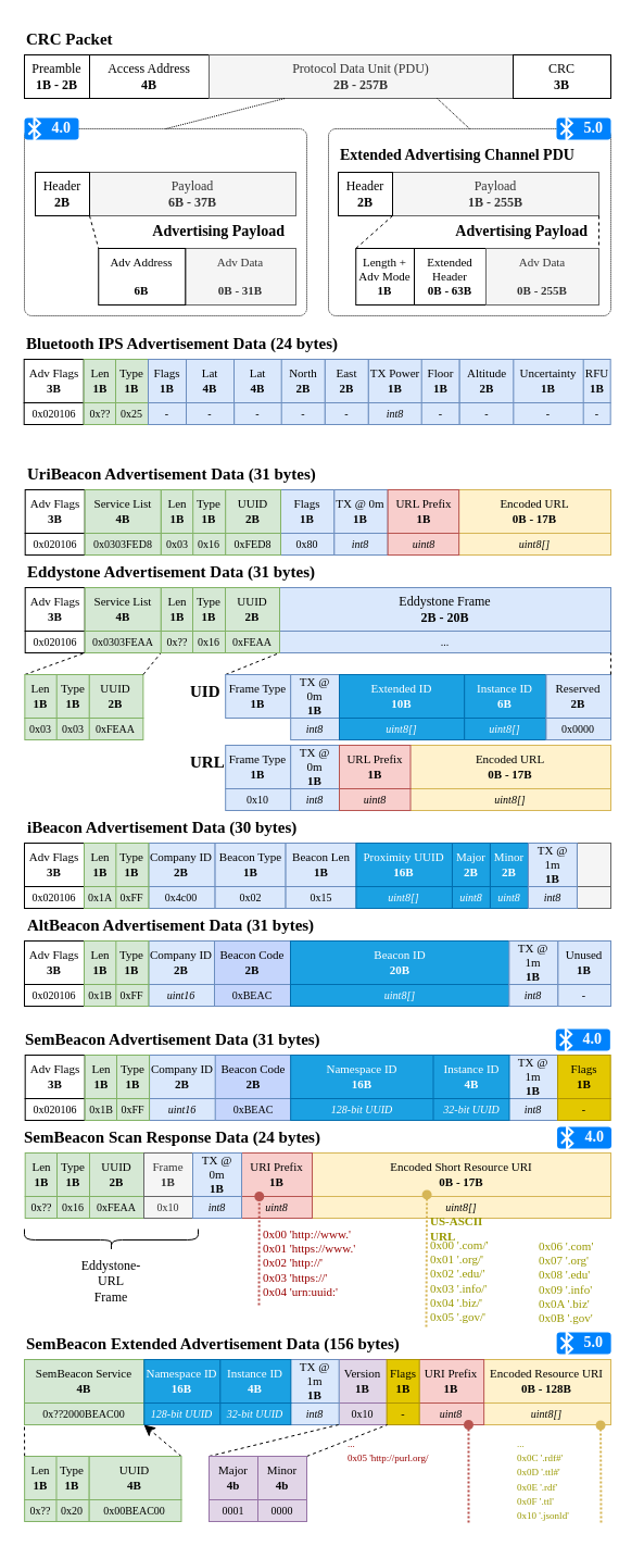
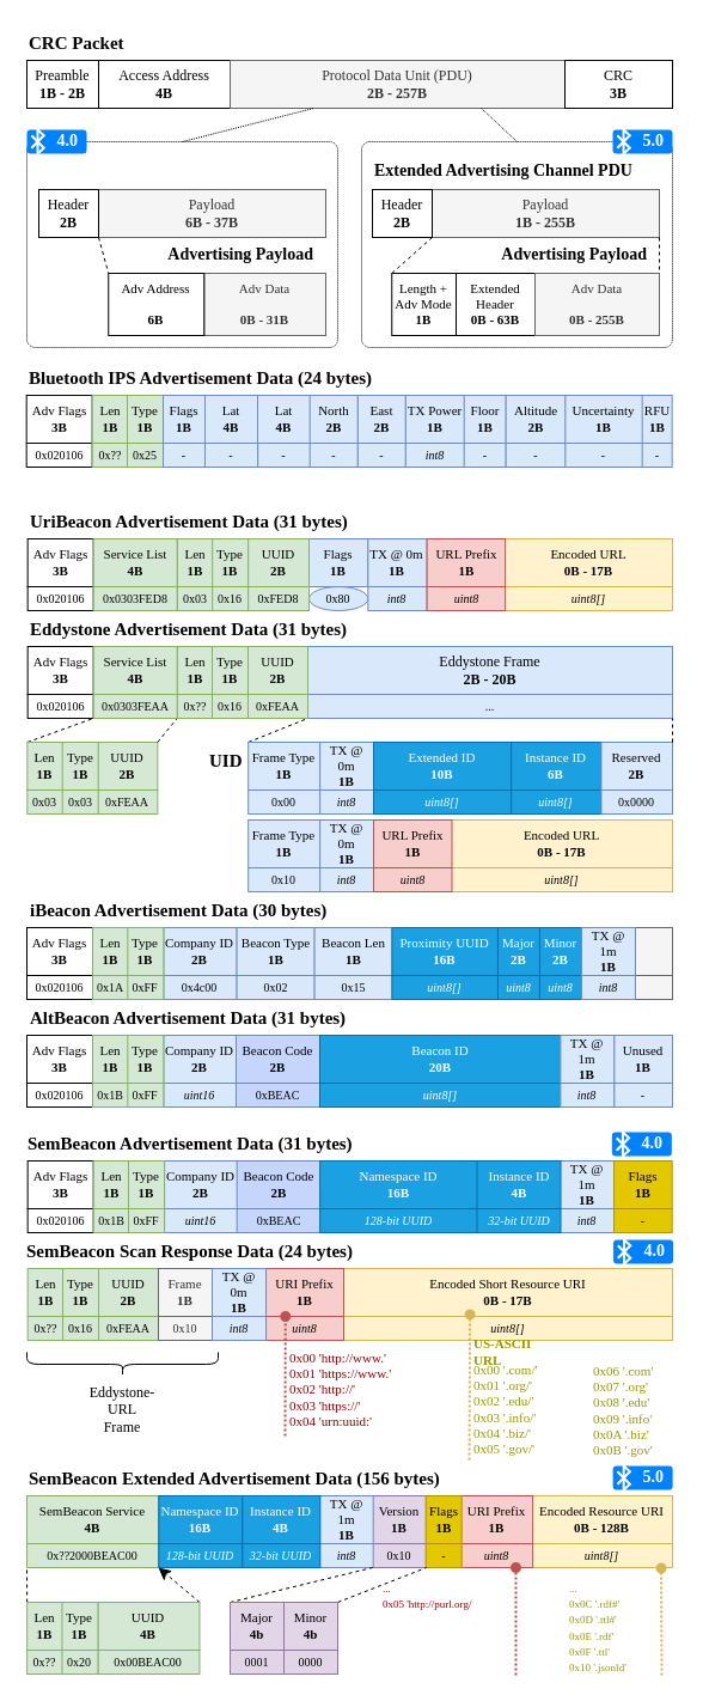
- <mxCell id="99" value="0x80" style="rounded=0;whiteSpace=wrap;html=1;fontFamily=Inconsolata;fontSource=https%3A%2F%2Ffonts.googleapis.com%2Fcss%3Ffamily%3DInconsolata;fontSize=10;fillColor=#dae8fc;strokeColor=#6c8ebf;" parent="1" vertex="1"><mxGeometry x="258" y="490" width="49.32" height="20" as="geometry" /></mxCell>
+ <mxCell id="99" value="0x80" style="ellipse;whiteSpace=wrap;html=1;fontFamily=Inconsolata;fontSource=https%3A%2F%2Ffonts.googleapis.com%2Fcss%3Ffamily%3DInconsolata;fontSize=10;fillColor=#dae8fc;strokeColor=#6c8ebf;" parent="1" vertex="1"><mxGeometry x="258" y="490" width="49.32" height="20" as="geometry" /></mxCell>
+ <mxCell id="34" value="0x00" style="rounded=0;whiteSpace=wrap;html=1;fontFamily=Inconsolata;fontSource=https%3A%2F%2Ffonts.googleapis.com%2Fcss%3Ffamily%3DInconsolata;fontSize=10;fillColor=#dae8fc;strokeColor=#6c8ebf;" parent="1" vertex="1"><mxGeometry x="207.18" y="660" width="60" height="20" as="geometry" /></mxCell>
- <mxCell id="46" value="URL" style="text;html=1;strokeColor=none;fillColor=none;align=left;verticalAlign=middle;whiteSpace=wrap;rounded=0;fontFamily=Inconsolata;fontSource=https%3A%2F%2Ffonts.googleapis.com%2Fcss%3Ffamily%3DInconsolata;fontStyle=1;fontSize=15;" parent="1" vertex="1"><mxGeometry x="172.68" y="685" width="30" height="30" as="geometry" /></mxCell>
